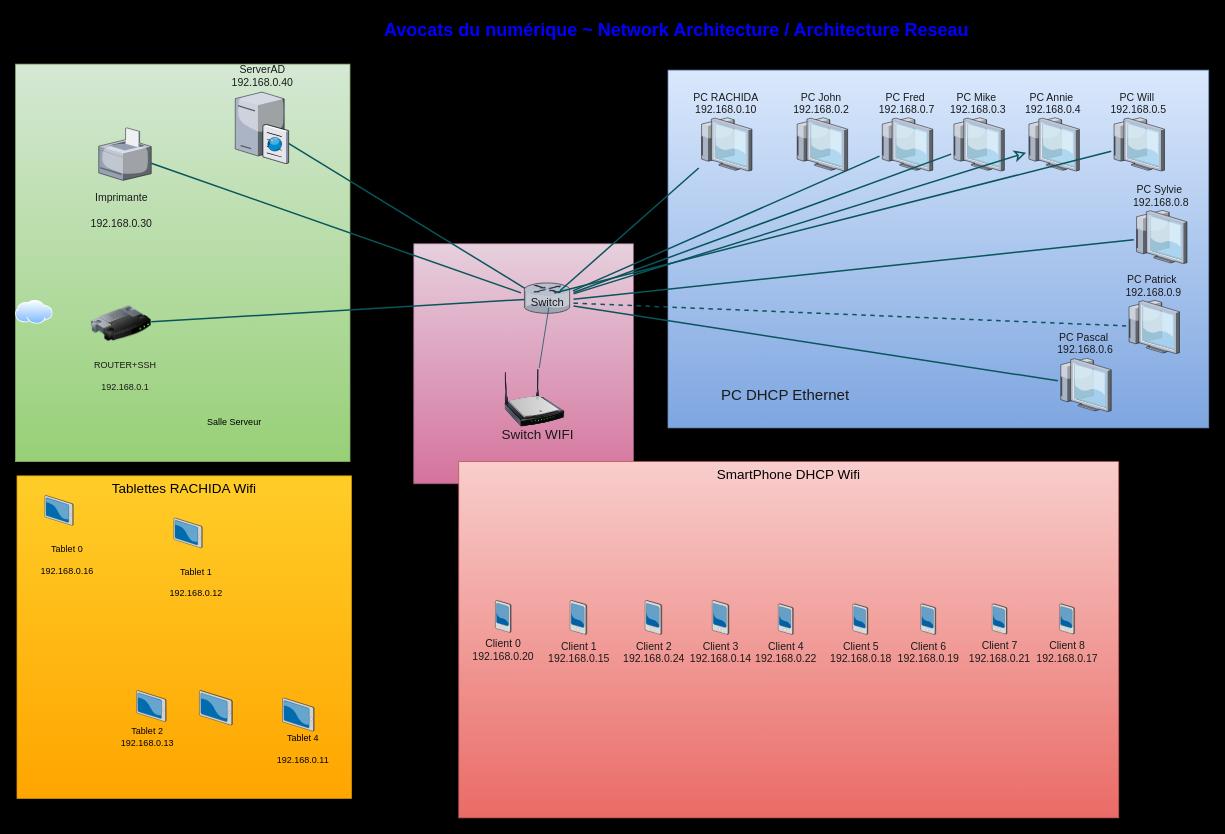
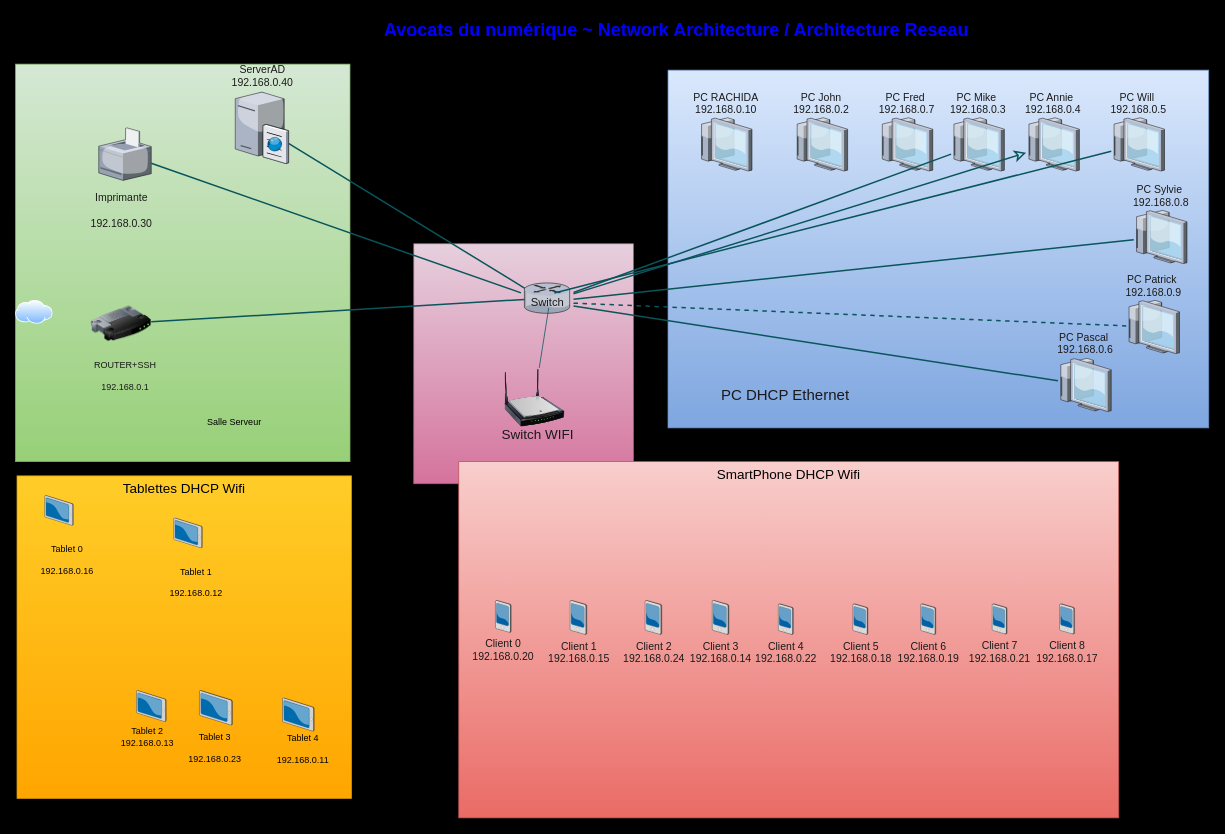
- <mxCell id="12" style="edgeStyle=none;rounded=0;html=1;startSize=10;endSize=10;jettySize=auto;orthogonalLoop=1;fontSize=14;endArrow=none;endFill=0;strokeWidth=2;labelBackgroundColor=none;fontColor=default;strokeColor=#09555B;" parent="1" source="24" target="13" edge="1"><mxGeometry relative="1" as="geometry"><mxPoint x="1238" y="519.619" as="sourcePoint" /></mxGeometry></mxCell>
- <mxCell id="11" style="edgeStyle=none;rounded=0;html=1;startSize=10;endSize=10;jettySize=auto;orthogonalLoop=1;fontSize=14;endArrow=none;endFill=0;strokeWidth=2;labelBackgroundColor=none;fontColor=default;strokeColor=#09555B;" parent="1" source="24" target="15" edge="1"><mxGeometry relative="1" as="geometry"><mxPoint x="1194.339" y="498" as="sourcePoint" /></mxGeometry></mxCell>
- <mxCell id="6" value="&lt;font style=&quot;font-size: 18px;&quot;&gt;Tablettes RACHIDA Wifi&lt;/font&gt;" style="whiteSpace=wrap;html=1;fontSize=14;verticalAlign=top;labelBackgroundColor=none;rounded=0;fillColor=#ffcd28;strokeColor=#d79b00;gradientColor=#ffa500;" parent="1" vertex="1"><mxGeometry x="22" y="634" width="446" height="430" as="geometry" /></mxCell>
+ <mxCell id="6" value="&lt;font style=&quot;font-size: 18px;&quot;&gt;Tablettes DHCP Wifi&lt;/font&gt;" style="whiteSpace=wrap;html=1;fontSize=14;verticalAlign=top;labelBackgroundColor=none;rounded=0;fillColor=#ffcd28;strokeColor=#d79b00;gradientColor=#ffa500;" parent="1" vertex="1"><mxGeometry x="22" y="634" width="446" height="430" as="geometry" /></mxCell>
+ <mxCell id="55" value="&lt;div&gt;Tablet 3&lt;/div&gt;&lt;div&gt;&lt;br&gt;&lt;/div&gt;&lt;div&gt;&lt;div&gt;192.168.0.23&lt;/div&gt;&lt;/div&gt;" style="text;html=1;strokeColor=none;fillColor=none;align=center;verticalAlign=middle;whiteSpace=wrap;rounded=0;" parent="53" vertex="1"><mxGeometry y="63" width="50" height="27" as="geometry" /></mxCell>
